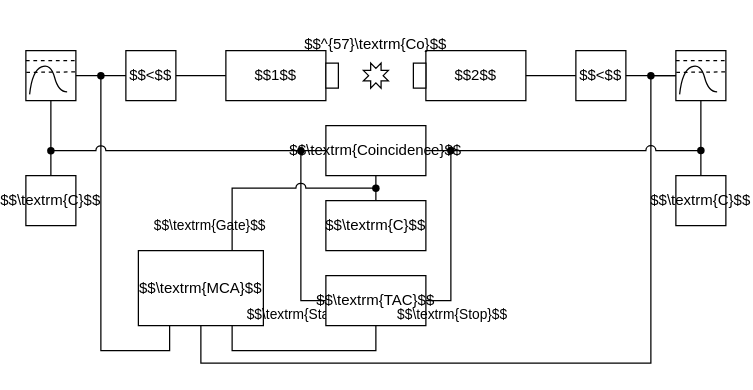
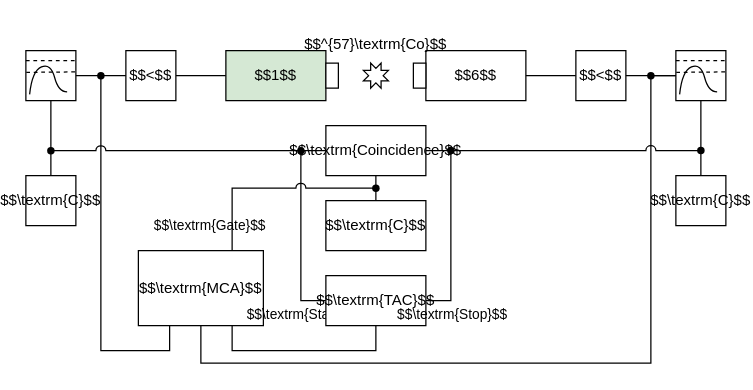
- <mxCell id="5" value="$$1$$" style="rounded=0;whiteSpace=wrap;html=1;" vertex="1" parent="1"><mxGeometry x="180" y="40" width="80" height="40" as="geometry" /></mxCell>
+ <mxCell id="5" value="$$1$$" style="rounded=0;whiteSpace=wrap;html=1;fillColor=#d5e8d4;" vertex="1" parent="1"><mxGeometry x="180" y="40" width="80" height="40" as="geometry" /></mxCell>
- <mxCell id="6" value="$$2$$" style="rounded=0;whiteSpace=wrap;html=1;" vertex="1" parent="1"><mxGeometry x="340" y="40" width="80" height="40" as="geometry" /></mxCell>
+ <mxCell id="6" value="$$6$$" style="rounded=0;whiteSpace=wrap;html=1;" vertex="1" parent="1"><mxGeometry x="340" y="40" width="80" height="40" as="geometry" /></mxCell>
